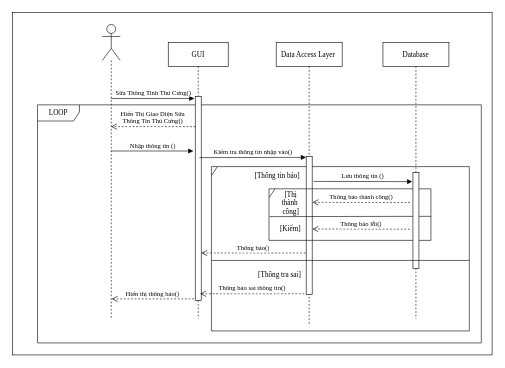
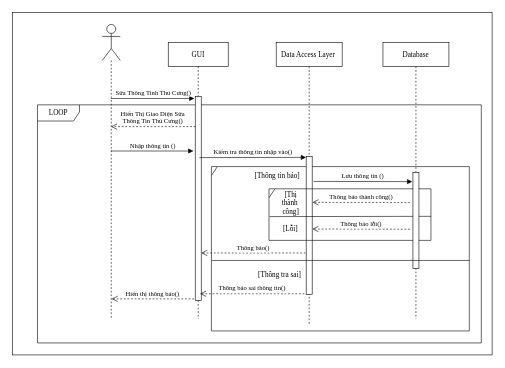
- <mxCell id="25" value="[Kiểm]" style="text;html=1;strokeColor=none;fillColor=none;align=center;verticalAlign=middle;whiteSpace=wrap;rounded=0;fontFamily=Times New Roman;" parent="1" vertex="1"><mxGeometry x="452" y="366" width="64" height="30" as="geometry" /></mxCell>
+ <mxCell id="25" value="[Lỗi]" style="text;html=1;strokeColor=none;fillColor=none;align=center;verticalAlign=middle;whiteSpace=wrap;rounded=0;fontFamily=Times New Roman;" parent="1" vertex="1"><mxGeometry x="452" y="366" width="64" height="30" as="geometry" /></mxCell>
